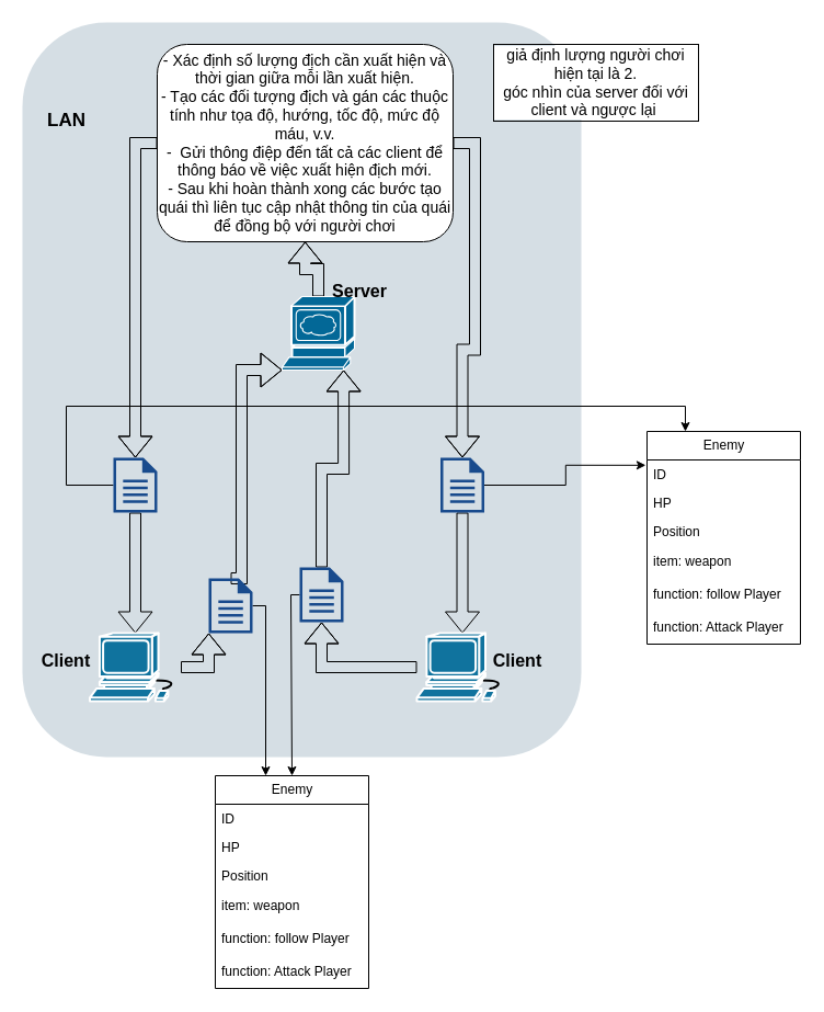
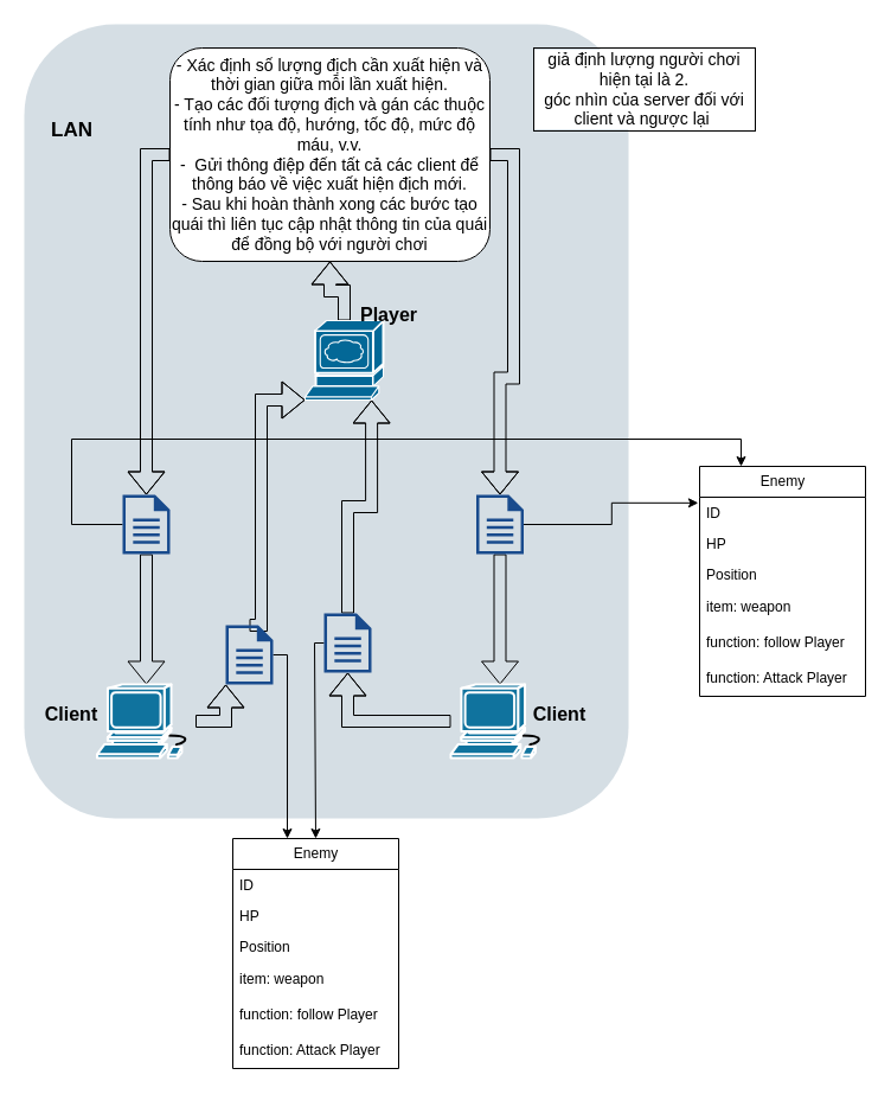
- <mxCell id="31" value="Server" style="text;html=1;strokeColor=none;fillColor=none;align=center;verticalAlign=middle;whiteSpace=wrap;rounded=0;fontSize=16;fontStyle=1" vertex="1" parent="1"><mxGeometry x="298" y="250" width="60" height="30" as="geometry" /></mxCell>
+ <mxCell id="31" value="Player" style="text;html=1;strokeColor=none;fillColor=none;align=center;verticalAlign=middle;whiteSpace=wrap;rounded=0;fontSize=16;fontStyle=1" vertex="1" parent="1"><mxGeometry x="298" y="250" width="60" height="30" as="geometry" /></mxCell>
